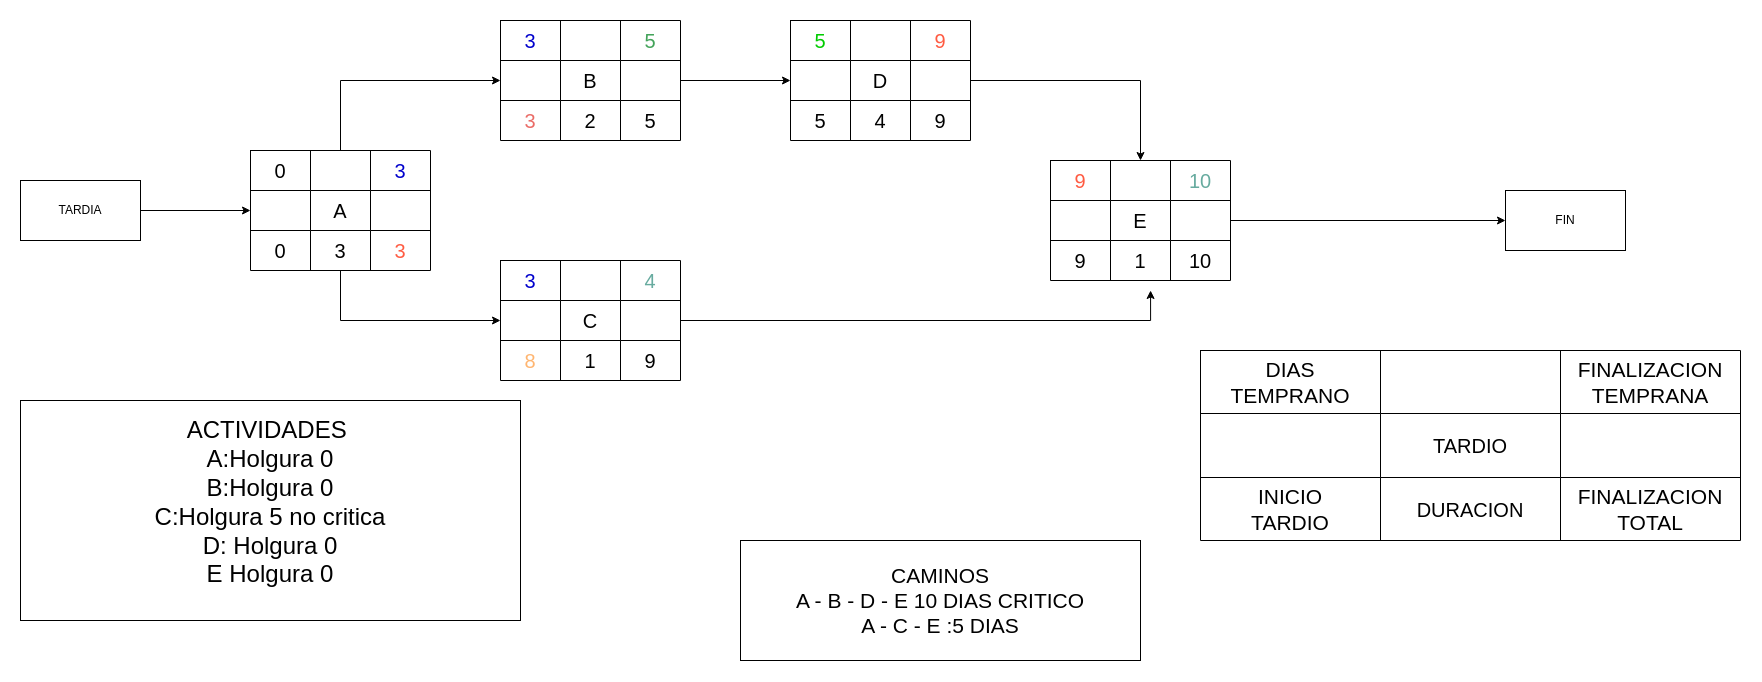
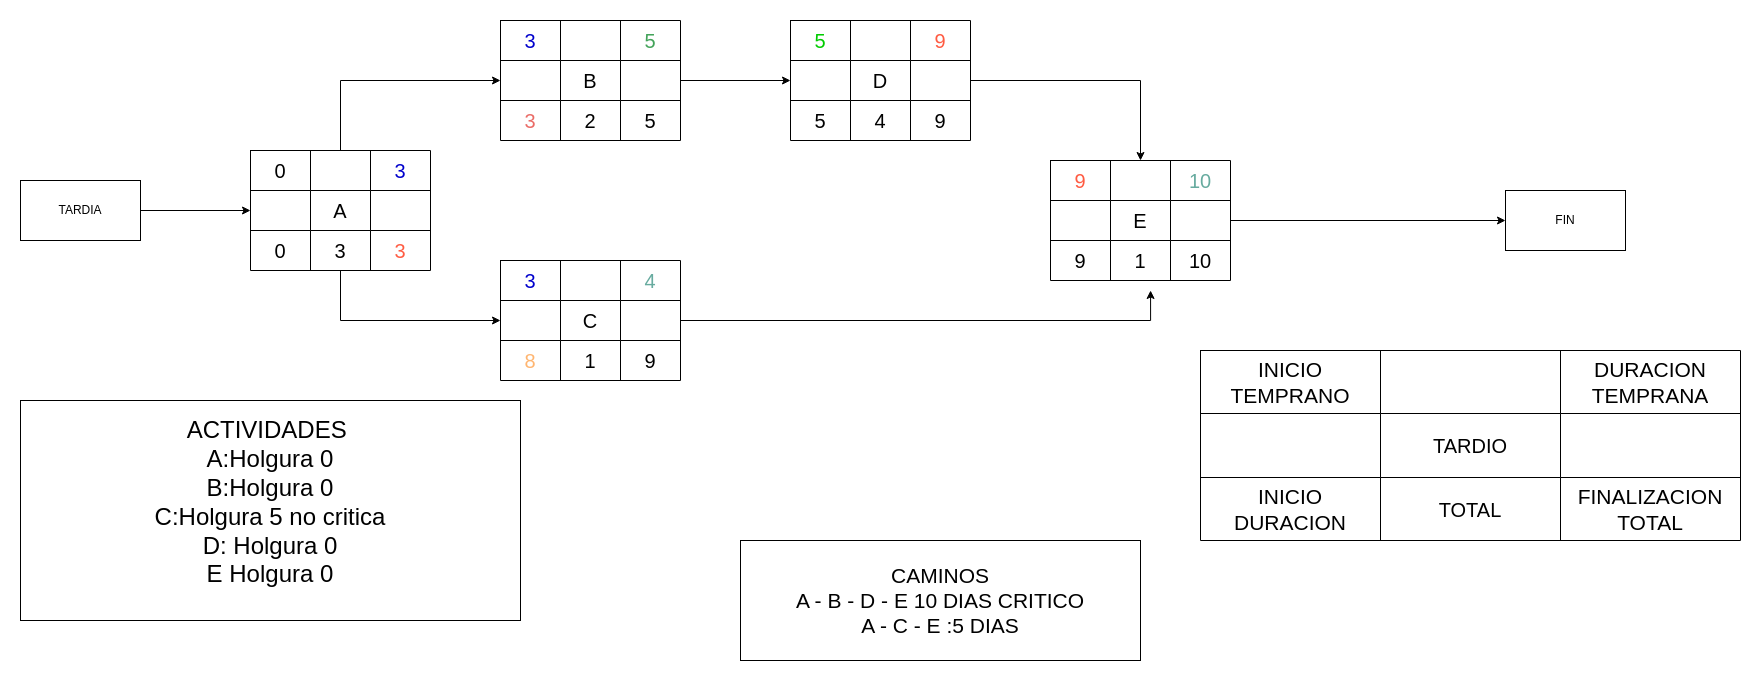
- <mxCell id="78" value="DIAS&lt;div style=&quot;font-size: 21px;&quot;&gt;TEMPRANO&lt;/div&gt;" style="shape=partialRectangle;html=1;whiteSpace=wrap;connectable=0;strokeColor=inherit;overflow=hidden;fillColor=none;top=0;left=0;bottom=0;right=0;pointerEvents=1;fontSize=21;" vertex="1" parent="77"><mxGeometry width="180" height="63" as="geometry"><mxRectangle width="180" height="63" as="alternateBounds" /></mxGeometry></mxCell>
+ <mxCell id="78" value="INICIO&lt;div style=&quot;font-size: 21px;&quot;&gt;TEMPRANO&lt;/div&gt;" style="shape=partialRectangle;html=1;whiteSpace=wrap;connectable=0;strokeColor=inherit;overflow=hidden;fillColor=none;top=0;left=0;bottom=0;right=0;pointerEvents=1;fontSize=21;" vertex="1" parent="77"><mxGeometry width="180" height="63" as="geometry"><mxRectangle width="180" height="63" as="alternateBounds" /></mxGeometry></mxCell>
- <mxCell id="80" value="FINALIZACION&lt;div style=&quot;font-size: 21px;&quot;&gt;TEMPRANA&lt;/div&gt;" style="shape=partialRectangle;html=1;whiteSpace=wrap;connectable=0;strokeColor=inherit;overflow=hidden;fillColor=none;top=0;left=0;bottom=0;right=0;pointerEvents=1;fontSize=21;" vertex="1" parent="77"><mxGeometry x="360" width="180" height="63" as="geometry"><mxRectangle width="180" height="63" as="alternateBounds" /></mxGeometry></mxCell>
+ <mxCell id="80" value="DURACION&lt;div style=&quot;font-size: 21px;&quot;&gt;TEMPRANA&lt;/div&gt;" style="shape=partialRectangle;html=1;whiteSpace=wrap;connectable=0;strokeColor=inherit;overflow=hidden;fillColor=none;top=0;left=0;bottom=0;right=0;pointerEvents=1;fontSize=21;" vertex="1" parent="77"><mxGeometry x="360" width="180" height="63" as="geometry"><mxRectangle width="180" height="63" as="alternateBounds" /></mxGeometry></mxCell>
- <mxCell id="86" value="INICIO&lt;div style=&quot;font-size: 21px;&quot;&gt;TARDIO&lt;/div&gt;" style="shape=partialRectangle;html=1;whiteSpace=wrap;connectable=0;strokeColor=inherit;overflow=hidden;fillColor=none;top=0;left=0;bottom=0;right=0;pointerEvents=1;fontSize=21;" vertex="1" parent="85"><mxGeometry width="180" height="63" as="geometry"><mxRectangle width="180" height="63" as="alternateBounds" /></mxGeometry></mxCell>
+ <mxCell id="86" value="INICIO&lt;div style=&quot;font-size: 21px;&quot;&gt;DURACION&lt;/div&gt;" style="shape=partialRectangle;html=1;whiteSpace=wrap;connectable=0;strokeColor=inherit;overflow=hidden;fillColor=none;top=0;left=0;bottom=0;right=0;pointerEvents=1;fontSize=21;" vertex="1" parent="85"><mxGeometry width="180" height="63" as="geometry"><mxRectangle width="180" height="63" as="alternateBounds" /></mxGeometry></mxCell>
- <mxCell id="87" value="DURACION" style="shape=partialRectangle;html=1;whiteSpace=wrap;connectable=0;strokeColor=inherit;overflow=hidden;fillColor=none;top=0;left=0;bottom=0;right=0;pointerEvents=1;fontSize=20;" vertex="1" parent="85"><mxGeometry x="180" width="180" height="63" as="geometry"><mxRectangle width="180" height="63" as="alternateBounds" /></mxGeometry></mxCell>
+ <mxCell id="87" value="TOTAL" style="shape=partialRectangle;html=1;whiteSpace=wrap;connectable=0;strokeColor=inherit;overflow=hidden;fillColor=none;top=0;left=0;bottom=0;right=0;pointerEvents=1;fontSize=20;" vertex="1" parent="85"><mxGeometry x="180" width="180" height="63" as="geometry"><mxRectangle width="180" height="63" as="alternateBounds" /></mxGeometry></mxCell>
